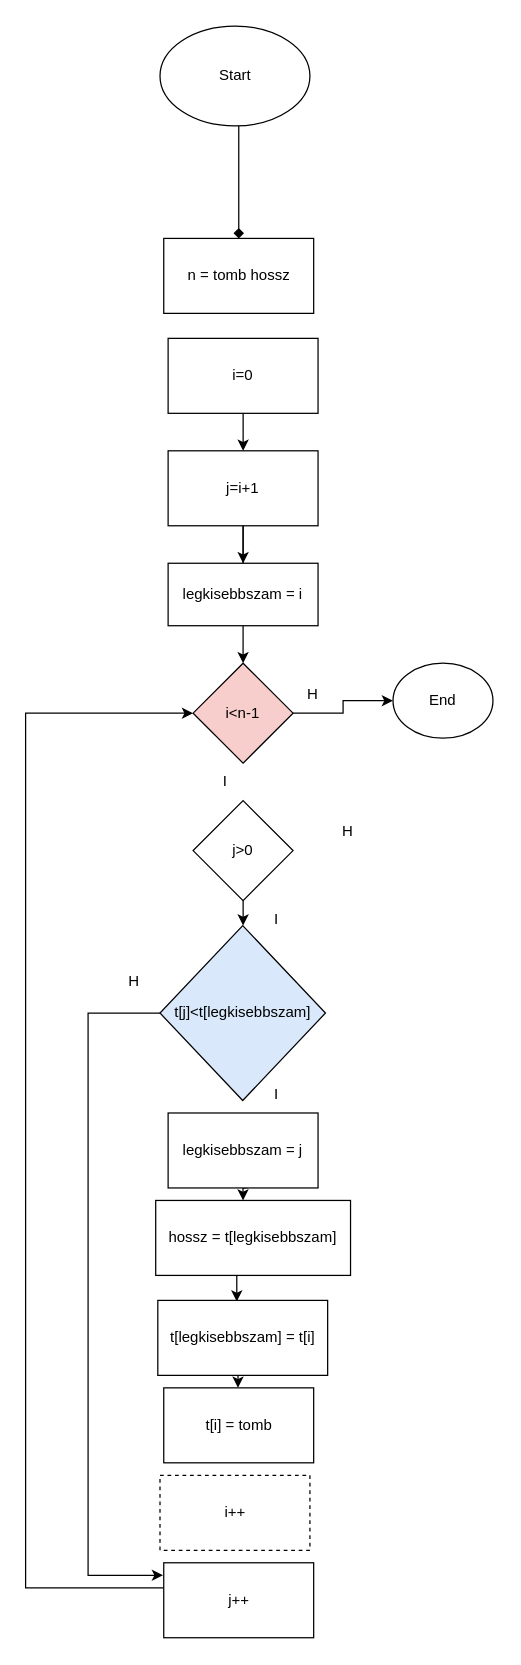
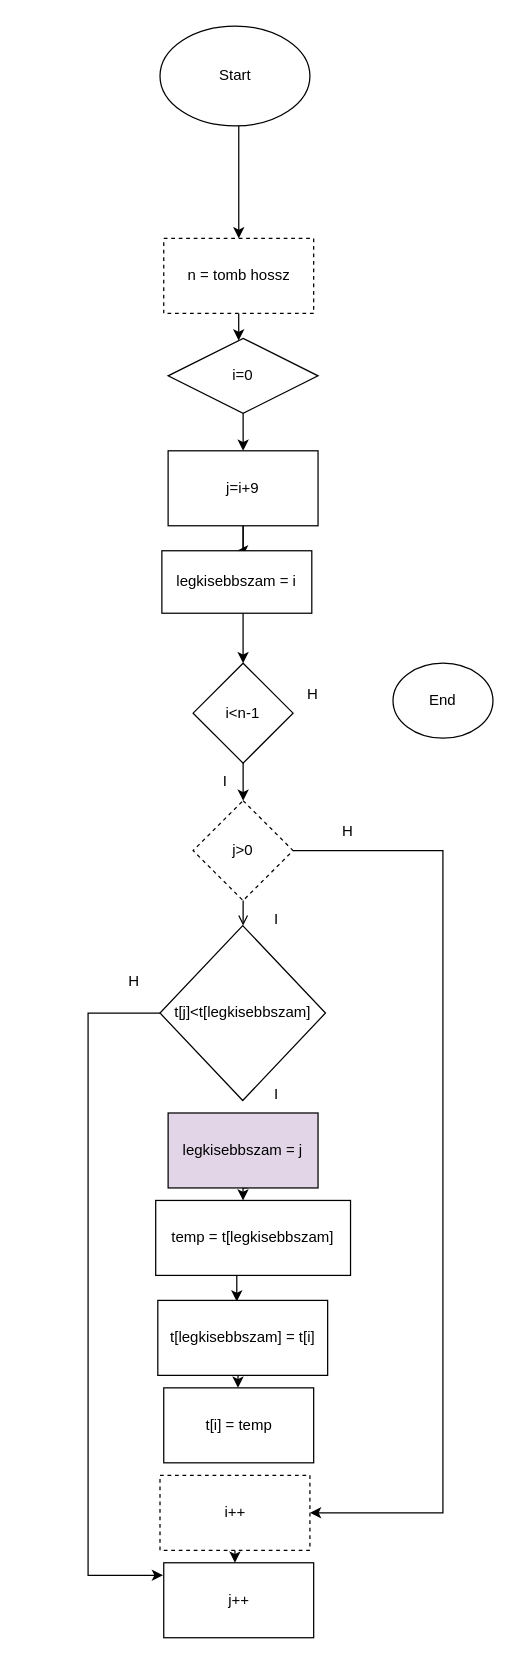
- <mxCell id="27" value="" style="edgeStyle=orthogonalEdgeStyle;rounded=0;orthogonalLoop=1;jettySize=auto;html=1;endArrow=diamond;" edge="1" parent="1" source="3" target="28"><mxGeometry relative="1" as="geometry"><mxPoint x="190.56" y="180" as="sourcePoint" /><mxPoint x="190.56" y="270" as="targetPoint" /><Array as="points"><mxPoint x="190.56" y="180" /><mxPoint x="190.56" y="180" /></Array></mxGeometry></mxCell>
+ <mxCell id="27" value="" style="edgeStyle=orthogonalEdgeStyle;rounded=0;orthogonalLoop=1;jettySize=auto;html=1;" edge="1" parent="1" source="3" target="28"><mxGeometry relative="1" as="geometry"><mxPoint x="190.56" y="180" as="sourcePoint" /><mxPoint x="190.56" y="270" as="targetPoint" /><Array as="points"><mxPoint x="190.56" y="180" /><mxPoint x="190.56" y="180" /></Array></mxGeometry></mxCell>
- <mxCell id="28" value="n = tomb hossz" style="rounded=0;whiteSpace=wrap;html=1;" vertex="1" parent="1"><mxGeometry x="130.56" y="190" width="120" height="60" as="geometry" /></mxCell>
+ <mxCell id="28" value="n = tomb hossz" style="rounded=0;whiteSpace=wrap;html=1;dashed=1;" vertex="1" parent="1"><mxGeometry x="130.56" y="190" width="120" height="60" as="geometry" /></mxCell>
+ <mxCell id="2" value="" style="edgeStyle=orthogonalEdgeStyle;rounded=0;orthogonalLoop=1;jettySize=auto;html=1;" edge="1" parent="1" source="28" target="5"><mxGeometry relative="1" as="geometry"><Array as="points"><mxPoint x="190.56" y="210" /><mxPoint x="190.56" y="210" /></Array></mxGeometry></mxCell>
- <mxCell id="5" value="i=0" style="whiteSpace=wrap;html=1;" vertex="1" parent="1"><mxGeometry x="134.06" y="270" width="120" height="60" as="geometry" /></mxCell>
+ <mxCell id="5" value="i=0" style="rhombus;whiteSpace=wrap;html=1;" vertex="1" parent="1"><mxGeometry x="134.06" y="270" width="120" height="60" as="geometry" /></mxCell>
- <mxCell id="8" value="j=i+1" style="whiteSpace=wrap;html=1;" vertex="1" parent="1"><mxGeometry x="134.06" y="360" width="120" height="60" as="geometry" /></mxCell>
+ <mxCell id="8" value="j=i+9" style="whiteSpace=wrap;html=1;" vertex="1" parent="1"><mxGeometry x="134.06" y="360" width="120" height="60" as="geometry" /></mxCell>
- <mxCell id="35" value="legkisebbszam = i" style="rounded=0;whiteSpace=wrap;html=1;" vertex="1" parent="1"><mxGeometry x="134.06" y="450" width="120" height="50" as="geometry" /></mxCell>
+ <mxCell id="35" value="legkisebbszam = i" style="rounded=0;whiteSpace=wrap;html=1;" vertex="1" parent="1"><mxGeometry x="129.06" y="440" width="120" height="50" as="geometry" /></mxCell>
- <mxCell id="9" value="" style="edgeStyle=orthogonalEdgeStyle;rounded=0;orthogonalLoop=1;jettySize=auto;html=1;" edge="1" parent="1" source="10" target="11"><mxGeometry relative="1" as="geometry" /></mxCell>
- <mxCell id="10" value="i&amp;lt;n-1" style="rhombus;whiteSpace=wrap;html=1;fillColor=#f8cecc;" vertex="1" parent="1"><mxGeometry x="154.06" y="530" width="80" height="80" as="geometry" /></mxCell>
+ <mxCell id="10" value="i&amp;lt;n-1" style="rhombus;whiteSpace=wrap;html=1;" vertex="1" parent="1"><mxGeometry x="154.06" y="530" width="80" height="80" as="geometry" /></mxCell>
+ <mxCell id="29" value="" style="edgeStyle=orthogonalEdgeStyle;rounded=0;orthogonalLoop=1;jettySize=auto;html=1;" edge="1" parent="1" source="10" target="30"><mxGeometry relative="1" as="geometry"><mxPoint x="194.06" y="540" as="sourcePoint" /><mxPoint x="197.06" y="1110" as="targetPoint" /></mxGeometry></mxCell>
- <mxCell id="30" value="j&amp;gt;0" style="rhombus;whiteSpace=wrap;html=1;" vertex="1" parent="1"><mxGeometry x="154.06" y="640" width="80" height="80" as="geometry" /></mxCell>
+ <mxCell id="30" value="j&amp;gt;0" style="rhombus;whiteSpace=wrap;html=1;dashed=1;" vertex="1" parent="1"><mxGeometry x="154.06" y="640" width="80" height="80" as="geometry" /></mxCell>
- <mxCell id="31" value="" style="edgeStyle=orthogonalEdgeStyle;rounded=0;orthogonalLoop=1;jettySize=auto;html=1;" edge="1" parent="1" source="30" target="32"><mxGeometry relative="1" as="geometry"><mxPoint x="200.06" y="714" as="sourcePoint" /><mxPoint x="197.06" y="1110" as="targetPoint" /><Array as="points" /></mxGeometry></mxCell>
+ <mxCell id="31" value="" style="edgeStyle=orthogonalEdgeStyle;rounded=0;orthogonalLoop=1;jettySize=auto;html=1;endArrow=open;" edge="1" parent="1" source="30" target="32"><mxGeometry relative="1" as="geometry"><mxPoint x="200.06" y="714" as="sourcePoint" /><mxPoint x="197.06" y="1110" as="targetPoint" /><Array as="points" /></mxGeometry></mxCell>
- <mxCell id="32" value="t[j]&amp;lt;t[legkisebbszam]" style="rhombus;whiteSpace=wrap;html=1;fillColor=#dae8fc;" vertex="1" parent="1"><mxGeometry x="127.56" y="740" width="132.44" height="140" as="geometry" /></mxCell>
+ <mxCell id="32" value="t[j]&amp;lt;t[legkisebbszam]" style="rhombus;whiteSpace=wrap;html=1;" vertex="1" parent="1"><mxGeometry x="127.56" y="740" width="132.44" height="140" as="geometry" /></mxCell>
- <mxCell id="17" style="edgeStyle=orthogonalEdgeStyle;rounded=0;orthogonalLoop=1;jettySize=auto;html=1;entryX=0;entryY=0.5;entryDx=0;entryDy=0;" edge="1" parent="1" source="18" target="10"><mxGeometry relative="1" as="geometry"><mxPoint x="150.06" y="570" as="targetPoint" /><Array as="points"><mxPoint x="20" y="1270" /><mxPoint x="20" y="570" /></Array></mxGeometry></mxCell>
- <mxCell id="20" value="legkisebbszam = j" style="whiteSpace=wrap;html=1;" vertex="1" parent="1"><mxGeometry x="134.06" y="890" width="120" height="60" as="geometry" /></mxCell>
+ <mxCell id="20" value="legkisebbszam = j" style="whiteSpace=wrap;html=1;fillColor=#e1d5e7;" vertex="1" parent="1"><mxGeometry x="134.06" y="890" width="120" height="60" as="geometry" /></mxCell>
+ <mxCell id="13" style="edgeStyle=orthogonalEdgeStyle;rounded=0;orthogonalLoop=1;jettySize=auto;html=1;entryX=1;entryY=0.5;entryDx=0;entryDy=0;" edge="1" parent="1" source="30" target="15"><mxGeometry relative="1" as="geometry"><Array as="points"><mxPoint x="354" y="680" /><mxPoint x="354" y="1210" /></Array></mxGeometry></mxCell>
- <mxCell id="22" value="hossz = t[legkisebbszam]" style="whiteSpace=wrap;html=1;" vertex="1" parent="1"><mxGeometry x="124.12" y="960" width="155.94" height="60" as="geometry" /></mxCell>
+ <mxCell id="22" value="temp = t[legkisebbszam]" style="whiteSpace=wrap;html=1;" vertex="1" parent="1"><mxGeometry x="124.12" y="960" width="155.94" height="60" as="geometry" /></mxCell>
- <mxCell id="37" value="t[i] = tomb" style="rounded=0;whiteSpace=wrap;html=1;" vertex="1" parent="1"><mxGeometry x="130.56" y="1110" width="120" height="60" as="geometry" /></mxCell>
+ <mxCell id="37" value="t[i] = temp" style="rounded=0;whiteSpace=wrap;html=1;" vertex="1" parent="1"><mxGeometry x="130.56" y="1110" width="120" height="60" as="geometry" /></mxCell>
+ <mxCell id="14" value="" style="edgeStyle=orthogonalEdgeStyle;rounded=0;orthogonalLoop=1;jettySize=auto;html=1;" edge="1" parent="1" source="15" target="18"><mxGeometry relative="1" as="geometry"><Array as="points"><mxPoint x="191" y="1230" /><mxPoint x="190" y="1230" /></Array></mxGeometry></mxCell>
